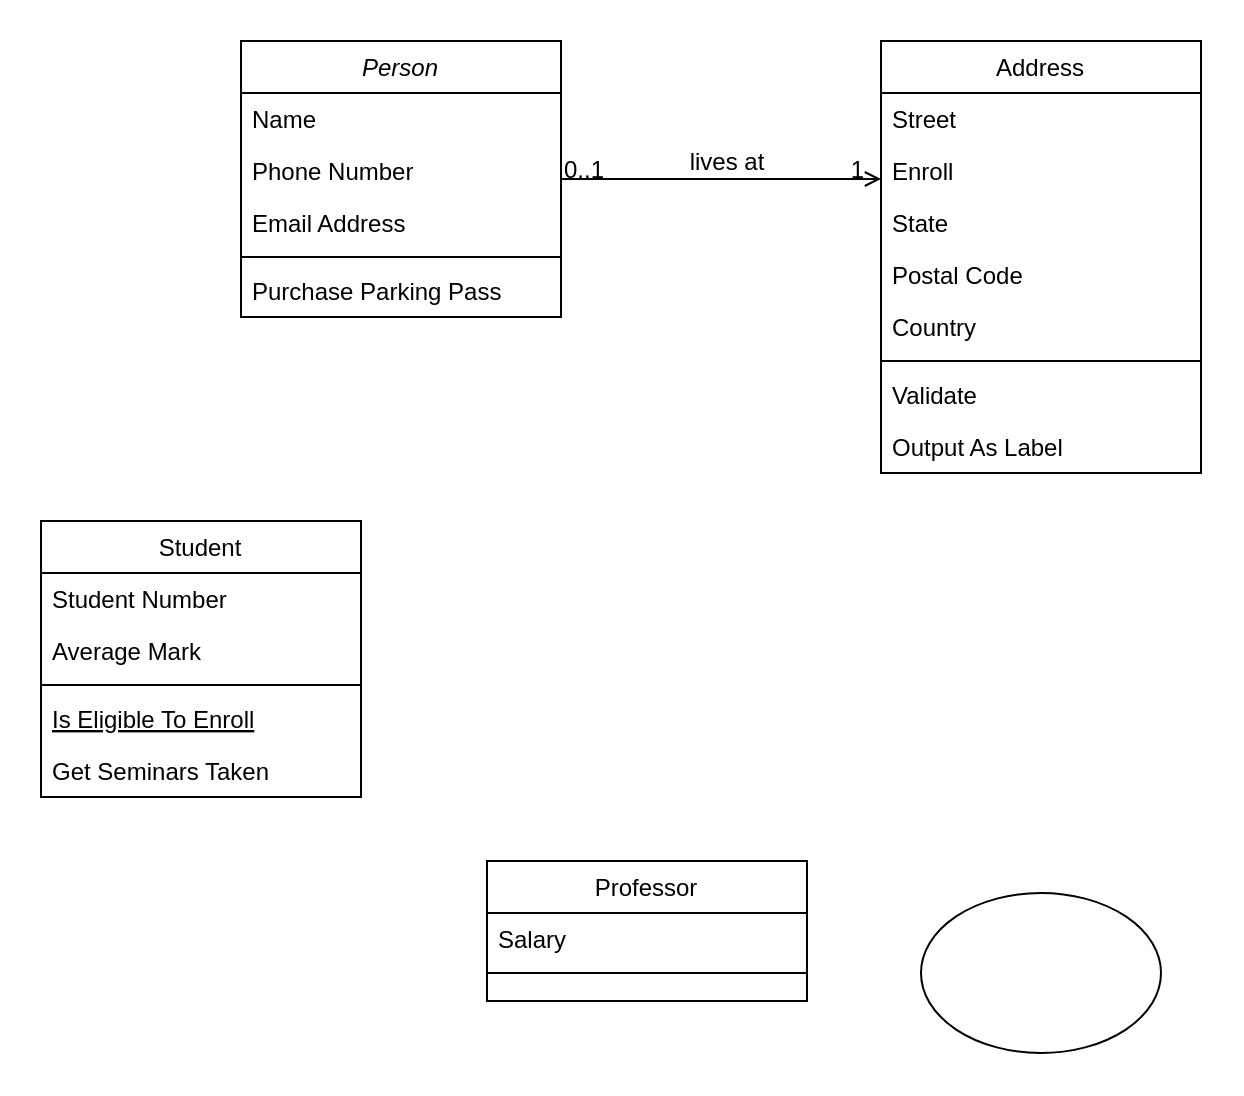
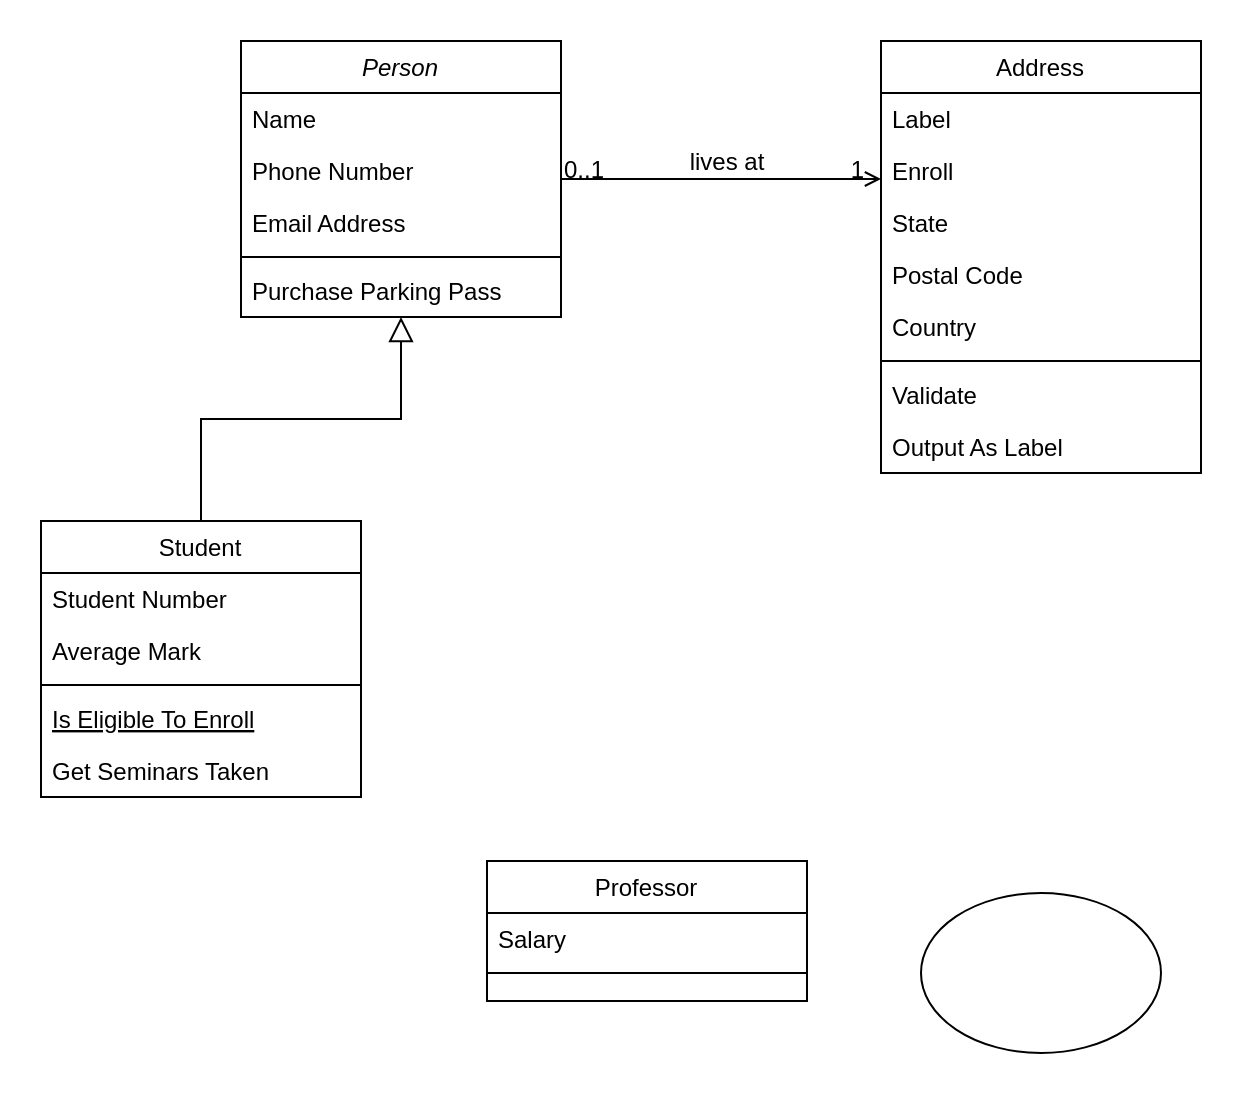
- <mxCell id="19" value="Street" style="text;strokeColor=none;fillColor=none;align=left;verticalAlign=top;spacingLeft=4;spacingRight=4;overflow=hidden;rotatable=0;points=[[0,0.5],[1,0.5]];portConstraint=eastwest;" parent="18" vertex="1"><mxGeometry y="26" width="160" height="26" as="geometry" /></mxCell>
+ <mxCell id="19" value="Label" style="text;strokeColor=none;fillColor=none;align=left;verticalAlign=top;spacingLeft=4;spacingRight=4;overflow=hidden;rotatable=0;points=[[0,0.5],[1,0.5]];portConstraint=eastwest;" parent="18" vertex="1"><mxGeometry y="26" width="160" height="26" as="geometry" /></mxCell>
+ <mxCell id="14" value="" style="endArrow=block;endSize=10;endFill=0;shadow=0;strokeWidth=1;edgeStyle=orthogonalEdgeStyle;rounded=0;" parent="1" source="8" target="2" edge="1"><mxGeometry width="160" relative="1" as="geometry"><mxPoint x="100" y="100" as="sourcePoint" /><mxPoint x="100" y="100" as="targetPoint" /><Array as="points"><mxPoint x="100" y="209" /><mxPoint x="200" y="209" /></Array></mxGeometry></mxCell>
